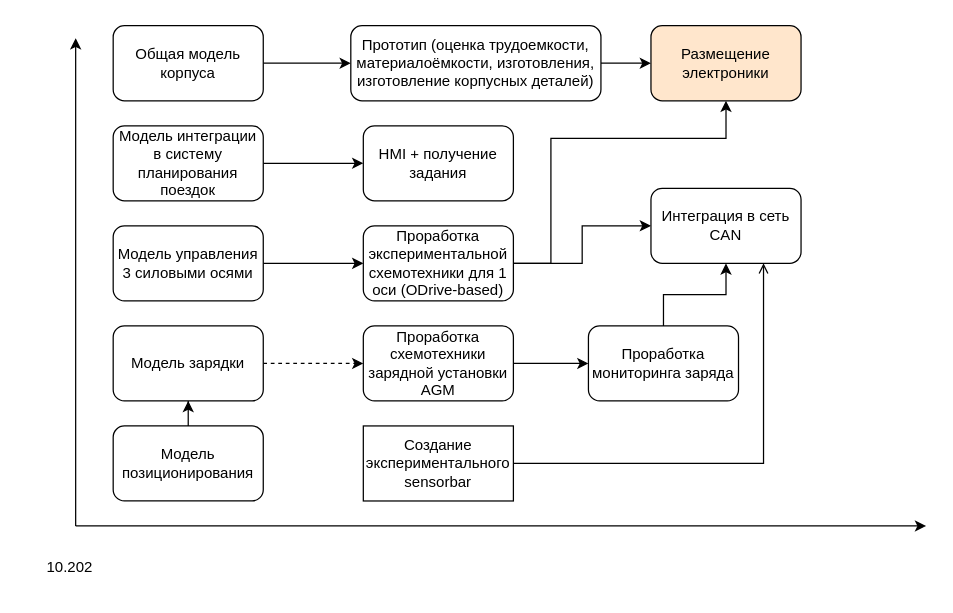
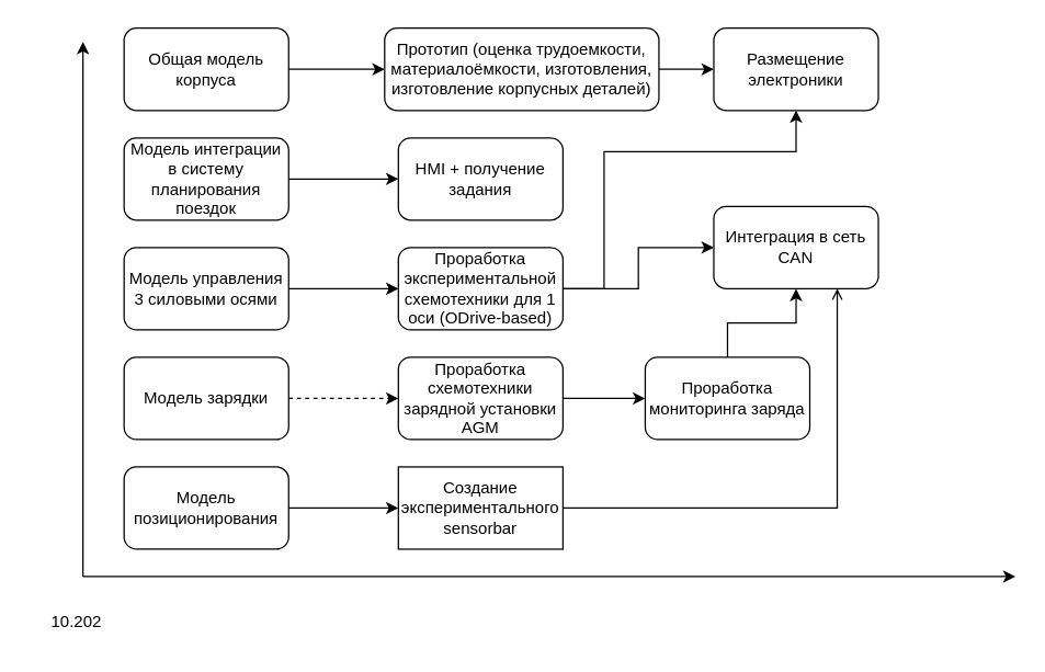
- <mxCell id="28" value="Размещение электроники" style="rounded=1;whiteSpace=wrap;html=1;fillColor=#ffe6cc;" vertex="1" parent="1"><mxGeometry x="520" y="20" width="120" height="60" as="geometry" /></mxCell>
+ <mxCell id="28" value="Размещение электроники" style="rounded=1;whiteSpace=wrap;html=1;" vertex="1" parent="1"><mxGeometry x="520" y="20" width="120" height="60" as="geometry" /></mxCell>
- <mxCell id="8" value="" style="edgeStyle=orthogonalEdgeStyle;rounded=0;orthogonalLoop=1;jettySize=auto;html=1;" edge="1" parent="1" source="9" target="11"><mxGeometry relative="1" as="geometry" /></mxCell>
+ <mxCell id="8" value="" style="edgeStyle=orthogonalEdgeStyle;rounded=0;orthogonalLoop=1;jettySize=auto;html=1;" edge="1" parent="1" source="9" target="23"><mxGeometry relative="1" as="geometry" /></mxCell>
